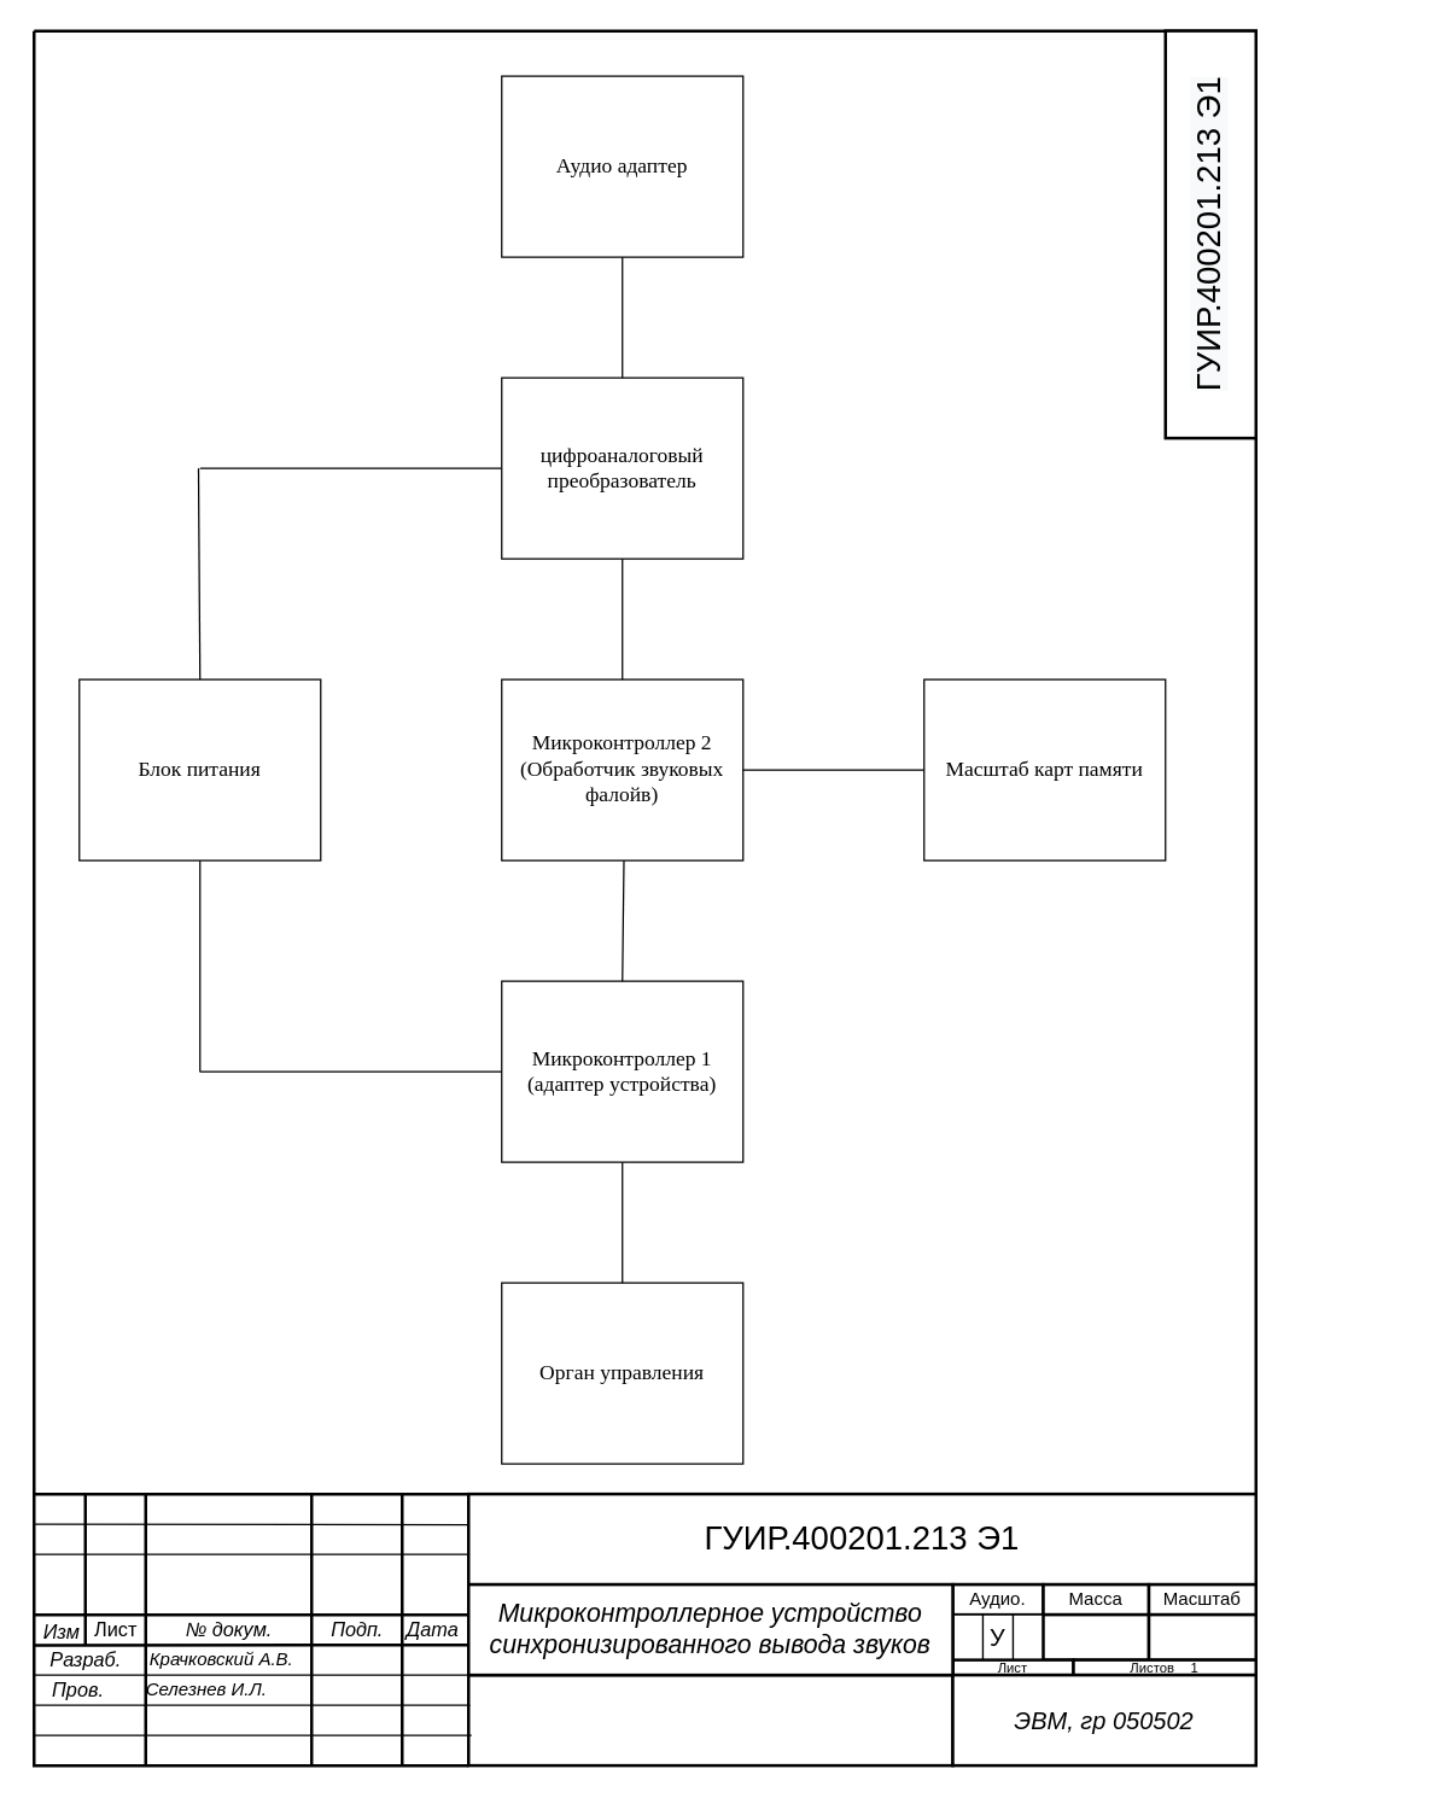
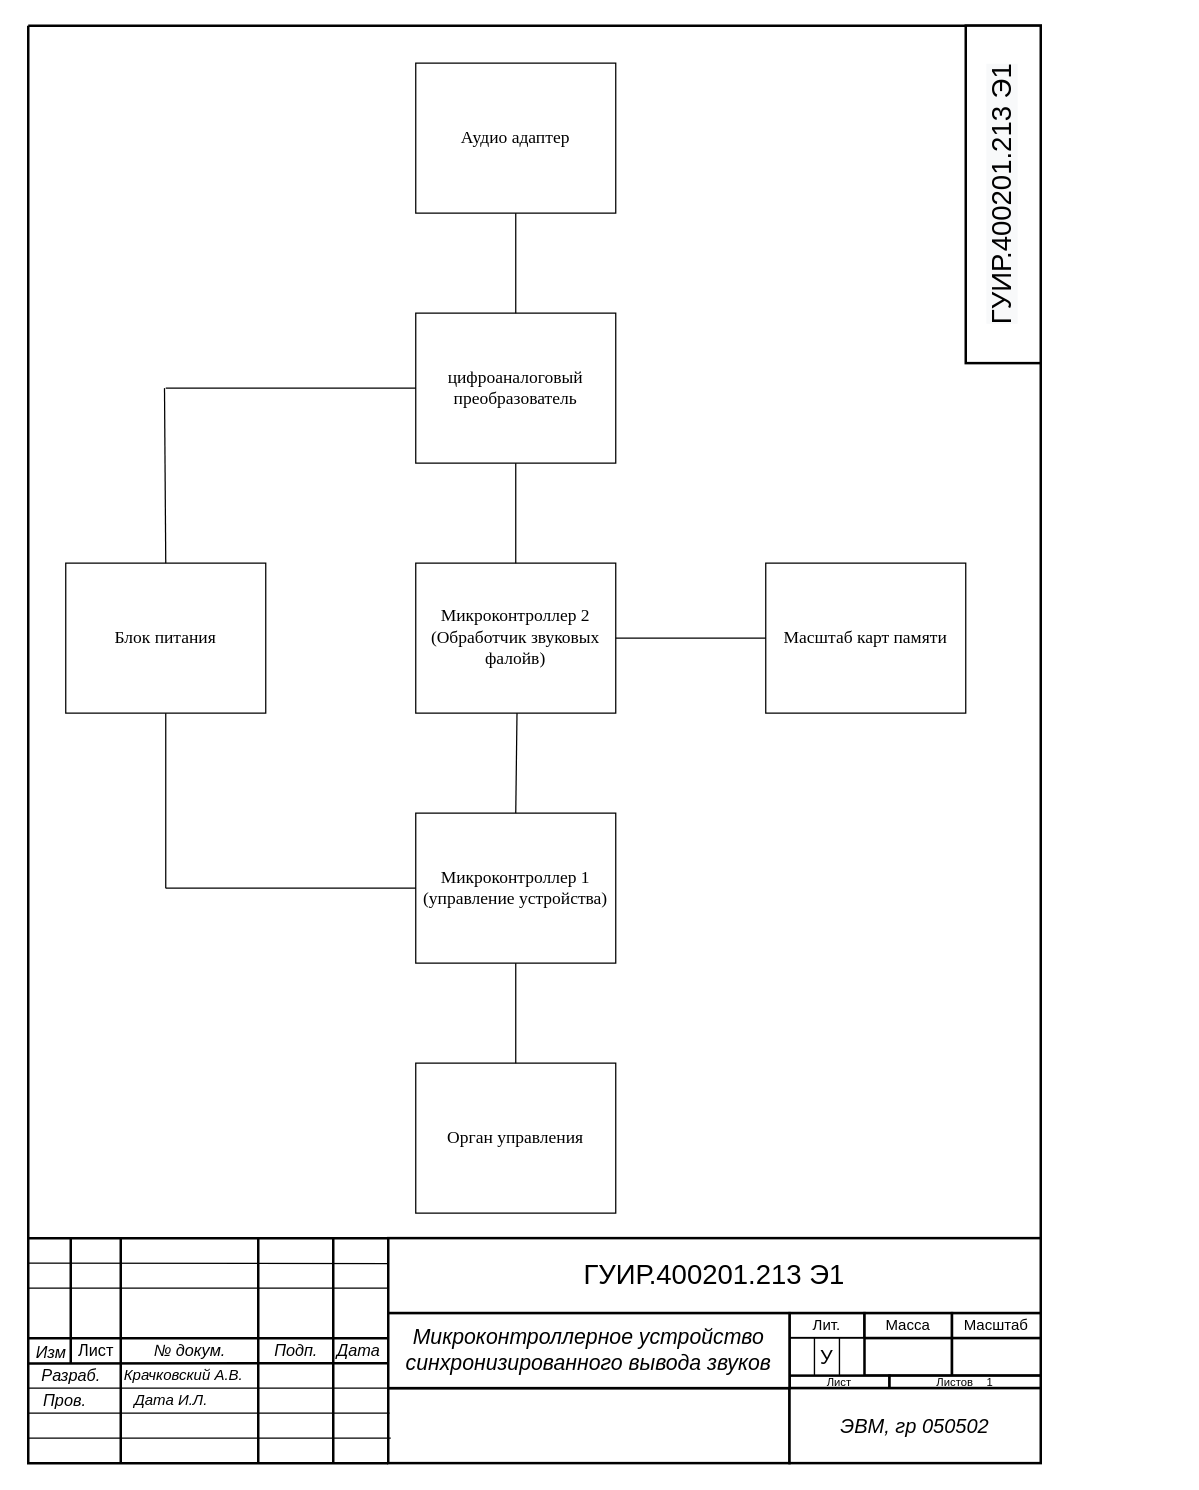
- <mxCell id="44" value="&lt;font style=&quot;font-size: 14px;&quot; face=&quot;Times New Roman&quot;&gt;Микроконтроллер 1&lt;br&gt;(адаптер устройства)&lt;/font&gt;" style="rounded=0;whiteSpace=wrap;html=1;" parent="1" vertex="1"><mxGeometry x="332" y="650" width="160" height="120" as="geometry" /></mxCell>
+ <mxCell id="44" value="&lt;font style=&quot;font-size: 14px;&quot; face=&quot;Times New Roman&quot;&gt;Микроконтроллер 1&lt;br&gt;(управление устройства)&lt;/font&gt;" style="rounded=0;whiteSpace=wrap;html=1;" parent="1" vertex="1"><mxGeometry x="332" y="650" width="160" height="120" as="geometry" /></mxCell>
- <mxCell id="4" value="Аудио." style="rounded=0;whiteSpace=wrap;html=1;strokeWidth=2;" parent="1" vertex="1"><mxGeometry x="631" y="1050" width="60" height="20" as="geometry" /></mxCell>
+ <mxCell id="4" value="Лит." style="rounded=0;whiteSpace=wrap;html=1;strokeWidth=2;" parent="1" vertex="1"><mxGeometry x="631" y="1050" width="60" height="20" as="geometry" /></mxCell>
- <mxCell id="43" value="&lt;i&gt;Селезнев И.Л.&lt;/i&gt;" style="text;html=1;align=center;verticalAlign=middle;resizable=0;points=[];autosize=1;strokeColor=none;fillColor=none;" parent="1" vertex="1"><mxGeometry x="86" y="1105" width="100" height="30" as="geometry" /></mxCell>
+ <mxCell id="43" value="&lt;i&gt;Дата И.Л.&lt;/i&gt;" style="text;html=1;align=center;verticalAlign=middle;resizable=0;points=[];autosize=1;strokeColor=none;fillColor=none;" parent="1" vertex="1"><mxGeometry x="86" y="1105" width="100" height="30" as="geometry" /></mxCell>
